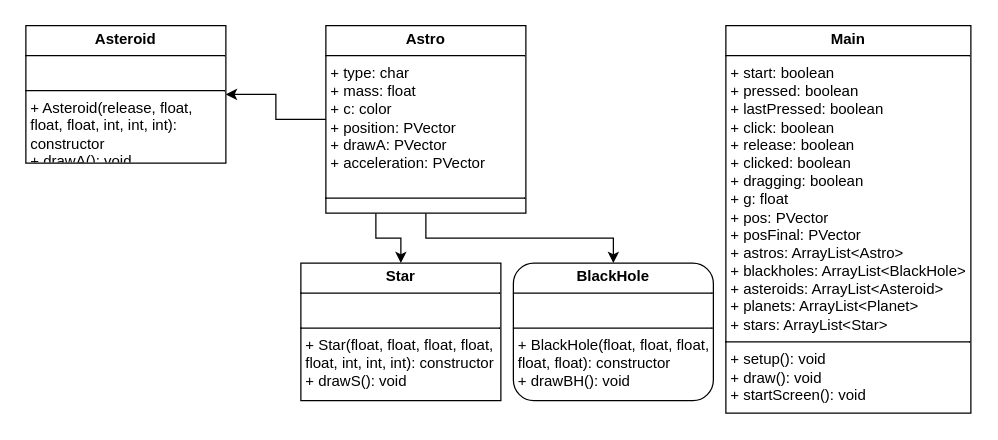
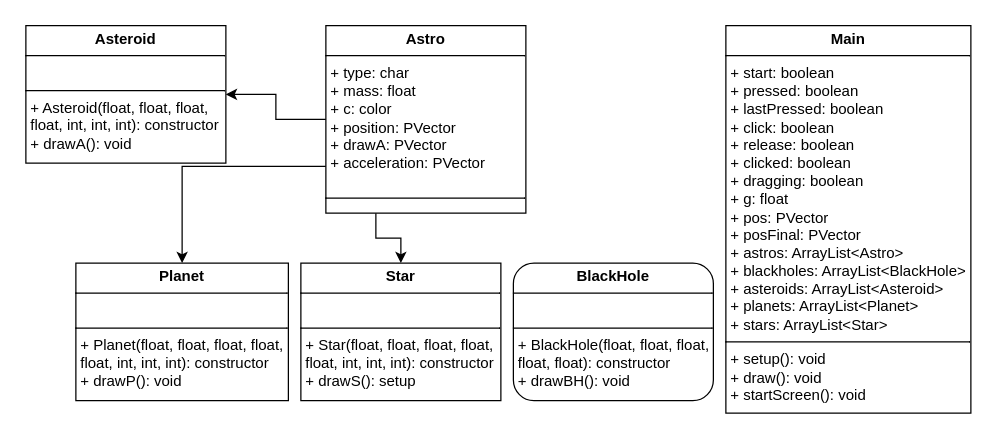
- <mxCell id="11" value="&lt;p style=&quot;margin:0px;margin-top:4px;text-align:center;&quot;&gt;&lt;b&gt;Asteroid&lt;/b&gt;&lt;/p&gt;&lt;hr size=&quot;1&quot; style=&quot;border-style:solid;&quot;&gt;&lt;p style=&quot;margin:0px;margin-left:4px;&quot;&gt;&lt;br&gt;&lt;/p&gt;&lt;hr size=&quot;1&quot; style=&quot;border-style:solid;&quot;&gt;&lt;p style=&quot;margin:0px;margin-left:4px;&quot;&gt;+ Asteroid&lt;span style=&quot;background-color: initial;&quot;&gt;(release, float, float, float, int, int, int): constructor&lt;/span&gt;&lt;/p&gt;&lt;p style=&quot;margin:0px;margin-left:4px;&quot;&gt;&lt;span style=&quot;background-color: initial;&quot;&gt;+ drawA(): void&lt;/span&gt;&lt;/p&gt;" style="verticalAlign=top;align=left;overflow=fill;html=1;whiteSpace=wrap;" vertex="1" parent="1"><mxGeometry x="20" y="20" width="160" height="110" as="geometry" /></mxCell>
+ <mxCell id="11" value="&lt;p style=&quot;margin:0px;margin-top:4px;text-align:center;&quot;&gt;&lt;b&gt;Asteroid&lt;/b&gt;&lt;/p&gt;&lt;hr size=&quot;1&quot; style=&quot;border-style:solid;&quot;&gt;&lt;p style=&quot;margin:0px;margin-left:4px;&quot;&gt;&lt;br&gt;&lt;/p&gt;&lt;hr size=&quot;1&quot; style=&quot;border-style:solid;&quot;&gt;&lt;p style=&quot;margin:0px;margin-left:4px;&quot;&gt;+ Asteroid&lt;span style=&quot;background-color: initial;&quot;&gt;(float, float, float, float, int, int, int): constructor&lt;/span&gt;&lt;/p&gt;&lt;p style=&quot;margin:0px;margin-left:4px;&quot;&gt;&lt;span style=&quot;background-color: initial;&quot;&gt;+ drawA(): void&lt;/span&gt;&lt;/p&gt;" style="verticalAlign=top;align=left;overflow=fill;html=1;whiteSpace=wrap;" vertex="1" parent="1"><mxGeometry x="20" y="20" width="160" height="110" as="geometry" /></mxCell>
+ <mxCell id="5" style="edgeStyle=orthogonalEdgeStyle;rounded=0;orthogonalLoop=1;jettySize=auto;html=1;exitX=0;exitY=0.75;exitDx=0;exitDy=0;entryX=0.5;entryY=0;entryDx=0;entryDy=0;" edge="1" parent="1" source="7" target="10"><mxGeometry relative="1" as="geometry" /></mxCell>
- <mxCell id="3" style="edgeStyle=orthogonalEdgeStyle;rounded=0;orthogonalLoop=1;jettySize=auto;html=1;" edge="1" parent="1" source="7" target="8"><mxGeometry relative="1" as="geometry"><mxPoint x="480" y="210" as="targetPoint" /></mxGeometry></mxCell>
- <mxCell id="9" value="&lt;p style=&quot;margin:0px;margin-top:4px;text-align:center;&quot;&gt;&lt;b&gt;Star&lt;/b&gt;&lt;/p&gt;&lt;hr size=&quot;1&quot; style=&quot;border-style:solid;&quot;&gt;&lt;p style=&quot;margin:0px;margin-left:4px;&quot;&gt;&lt;br&gt;&lt;/p&gt;&lt;hr size=&quot;1&quot; style=&quot;border-style:solid;&quot;&gt;&lt;p style=&quot;margin:0px;margin-left:4px;&quot;&gt;+ Star(float, float, float, float, float, int, int, int): constructor&lt;/p&gt;&lt;p style=&quot;margin:0px;margin-left:4px;&quot;&gt;+ drawS(): void&lt;/p&gt;" style="verticalAlign=top;align=left;overflow=fill;html=1;whiteSpace=wrap;" vertex="1" parent="1"><mxGeometry x="240" y="210" width="160" height="110" as="geometry" /></mxCell>
+ <mxCell id="9" value="&lt;p style=&quot;margin:0px;margin-top:4px;text-align:center;&quot;&gt;&lt;b&gt;Star&lt;/b&gt;&lt;/p&gt;&lt;hr size=&quot;1&quot; style=&quot;border-style:solid;&quot;&gt;&lt;p style=&quot;margin:0px;margin-left:4px;&quot;&gt;&lt;br&gt;&lt;/p&gt;&lt;hr size=&quot;1&quot; style=&quot;border-style:solid;&quot;&gt;&lt;p style=&quot;margin:0px;margin-left:4px;&quot;&gt;+ Star(float, float, float, float, float, int, int, int): constructor&lt;/p&gt;&lt;p style=&quot;margin:0px;margin-left:4px;&quot;&gt;+ drawS(): setup&lt;/p&gt;" style="verticalAlign=top;align=left;overflow=fill;html=1;whiteSpace=wrap;" vertex="1" parent="1"><mxGeometry x="240" y="210" width="160" height="110" as="geometry" /></mxCell>
+ <mxCell id="10" value="&lt;p style=&quot;margin:0px;margin-top:4px;text-align:center;&quot;&gt;&lt;b&gt;Planet&lt;/b&gt;&lt;/p&gt;&lt;hr size=&quot;1&quot; style=&quot;border-style:solid;&quot;&gt;&lt;p style=&quot;margin:0px;margin-left:4px;&quot;&gt;&lt;br&gt;&lt;/p&gt;&lt;hr size=&quot;1&quot; style=&quot;border-style:solid;&quot;&gt;&lt;p style=&quot;margin:0px;margin-left:4px;&quot;&gt;+ Planet(float, float, float, float, float, int, int, int): constructor&lt;/p&gt;&lt;p style=&quot;margin:0px;margin-left:4px;&quot;&gt;+ drawP(): void&lt;/p&gt;" style="verticalAlign=top;align=left;overflow=fill;html=1;whiteSpace=wrap;" vertex="1" parent="1"><mxGeometry x="60" y="210" width="170" height="110" as="geometry" /></mxCell>
